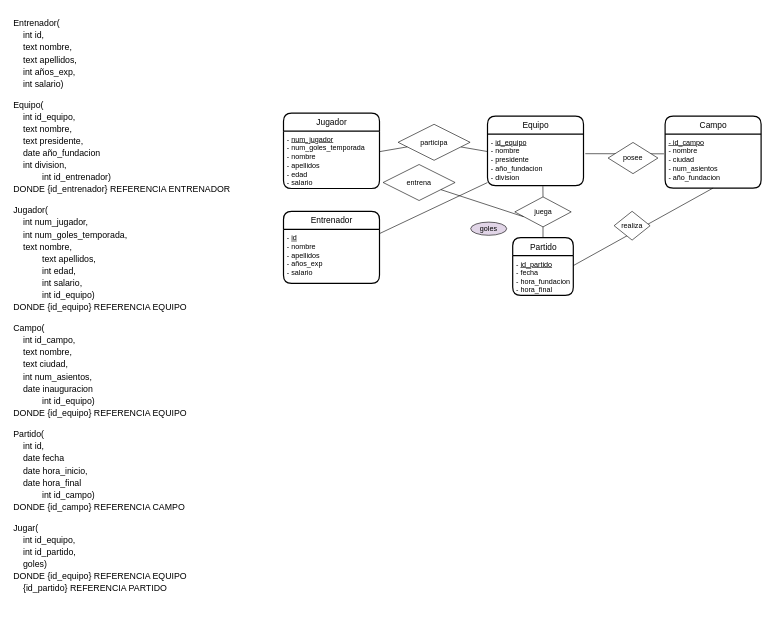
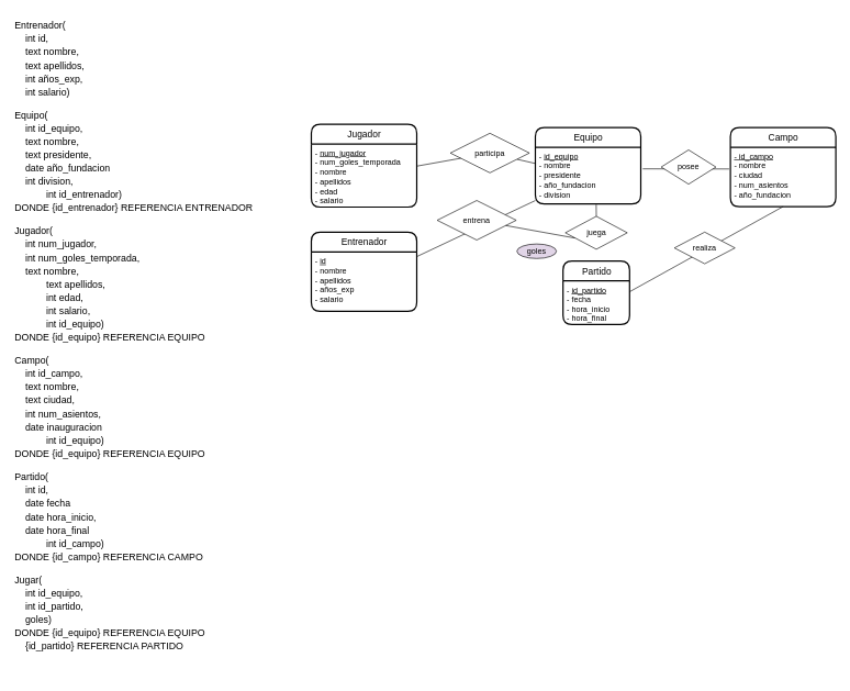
- <mxCell id="18" value="participa" style="shape=rhombus;perimeter=rhombusPerimeter;whiteSpace=wrap;html=1;align=center;fontSize=12;" parent="1" vertex="1"><mxGeometry x="663" y="206.5" width="120" height="60" as="geometry" /></mxCell>
+ <mxCell id="18" value="participa" style="shape=rhombus;perimeter=rhombusPerimeter;whiteSpace=wrap;html=1;align=center;fontSize=12;" parent="1" vertex="1"><mxGeometry x="683" y="201.5" width="120" height="60" as="geometry" /></mxCell>
- <mxCell id="21" value="posee" style="shape=rhombus;perimeter=rhombusPerimeter;whiteSpace=wrap;html=1;align=center;" vertex="1" parent="1"><mxGeometry x="1013" y="236.75" width="83" height="52" as="geometry" /></mxCell>
+ <mxCell id="21" value="posee" style="shape=rhombus;perimeter=rhombusPerimeter;whiteSpace=wrap;html=1;align=center;" vertex="1" parent="1"><mxGeometry x="1003" y="226.75" width="83" height="52" as="geometry" /></mxCell>
- <mxCell id="17" value="entrena" style="shape=rhombus;perimeter=rhombusPerimeter;whiteSpace=wrap;html=1;align=center;fontSize=12;" parent="1" vertex="1"><mxGeometry x="638" y="273.5" width="120" height="60" as="geometry" /></mxCell>
+ <mxCell id="17" value="entrena" style="shape=rhombus;perimeter=rhombusPerimeter;whiteSpace=wrap;html=1;align=center;fontSize=12;" parent="1" vertex="1"><mxGeometry x="663" y="303.5" width="120" height="60" as="geometry" /></mxCell>
- <mxCell id="23" value="realiza" style="shape=rhombus;perimeter=rhombusPerimeter;whiteSpace=wrap;html=1;align=center;" vertex="1" parent="1"><mxGeometry x="1023" y="351.5" width="60" height="48" as="geometry" /></mxCell>
+ <mxCell id="23" value="realiza" style="shape=rhombus;perimeter=rhombusPerimeter;whiteSpace=wrap;html=1;align=center;" vertex="1" parent="1"><mxGeometry x="1023" y="351.5" width="92" height="48" as="geometry" /></mxCell>
- <mxCell id="13" value="" style="endArrow=none;html=1;rounded=0;fontSize=12;entryX=0.5;entryY=1;entryDx=0;entryDy=0;" parent="1" source="2" target="12" edge="1"><mxGeometry relative="1" as="geometry"><mxPoint x="1091" y="366.75" as="sourcePoint" /><mxPoint x="1191" y="263" as="targetPoint" /></mxGeometry></mxCell>
- <mxCell id="3" value="&lt;div&gt;- &lt;u&gt;id_partido&lt;/u&gt;&lt;/div&gt;&lt;div&gt;- fecha &lt;br&gt;&lt;/div&gt;&lt;div&gt;- hora_fundacion&lt;/div&gt;&lt;div&gt;- hora_final&lt;br&gt;&lt;/div&gt;&lt;div&gt;&lt;br&gt;&lt;/div&gt;&lt;div&gt;&amp;nbsp;&lt;br&gt;&lt;/div&gt;" style="align=left;strokeColor=none;fillColor=none;spacingLeft=4;fontSize=12;verticalAlign=top;resizable=0;rotatable=0;part=1;html=1;" parent="2" vertex="1"><mxGeometry y="30" width="101" height="66" as="geometry" /></mxCell>
+ <mxCell id="3" value="&lt;div&gt;- &lt;u&gt;id_partido&lt;/u&gt;&lt;/div&gt;&lt;div&gt;- fecha &lt;br&gt;&lt;/div&gt;&lt;div&gt;- hora_inicio&lt;/div&gt;&lt;div&gt;- hora_final&lt;br&gt;&lt;/div&gt;&lt;div&gt;&lt;br&gt;&lt;/div&gt;&lt;div&gt;&amp;nbsp;&lt;br&gt;&lt;/div&gt;" style="align=left;strokeColor=none;fillColor=none;spacingLeft=4;fontSize=12;verticalAlign=top;resizable=0;rotatable=0;part=1;html=1;" parent="2" vertex="1"><mxGeometry y="30" width="101" height="66" as="geometry" /></mxCell>
